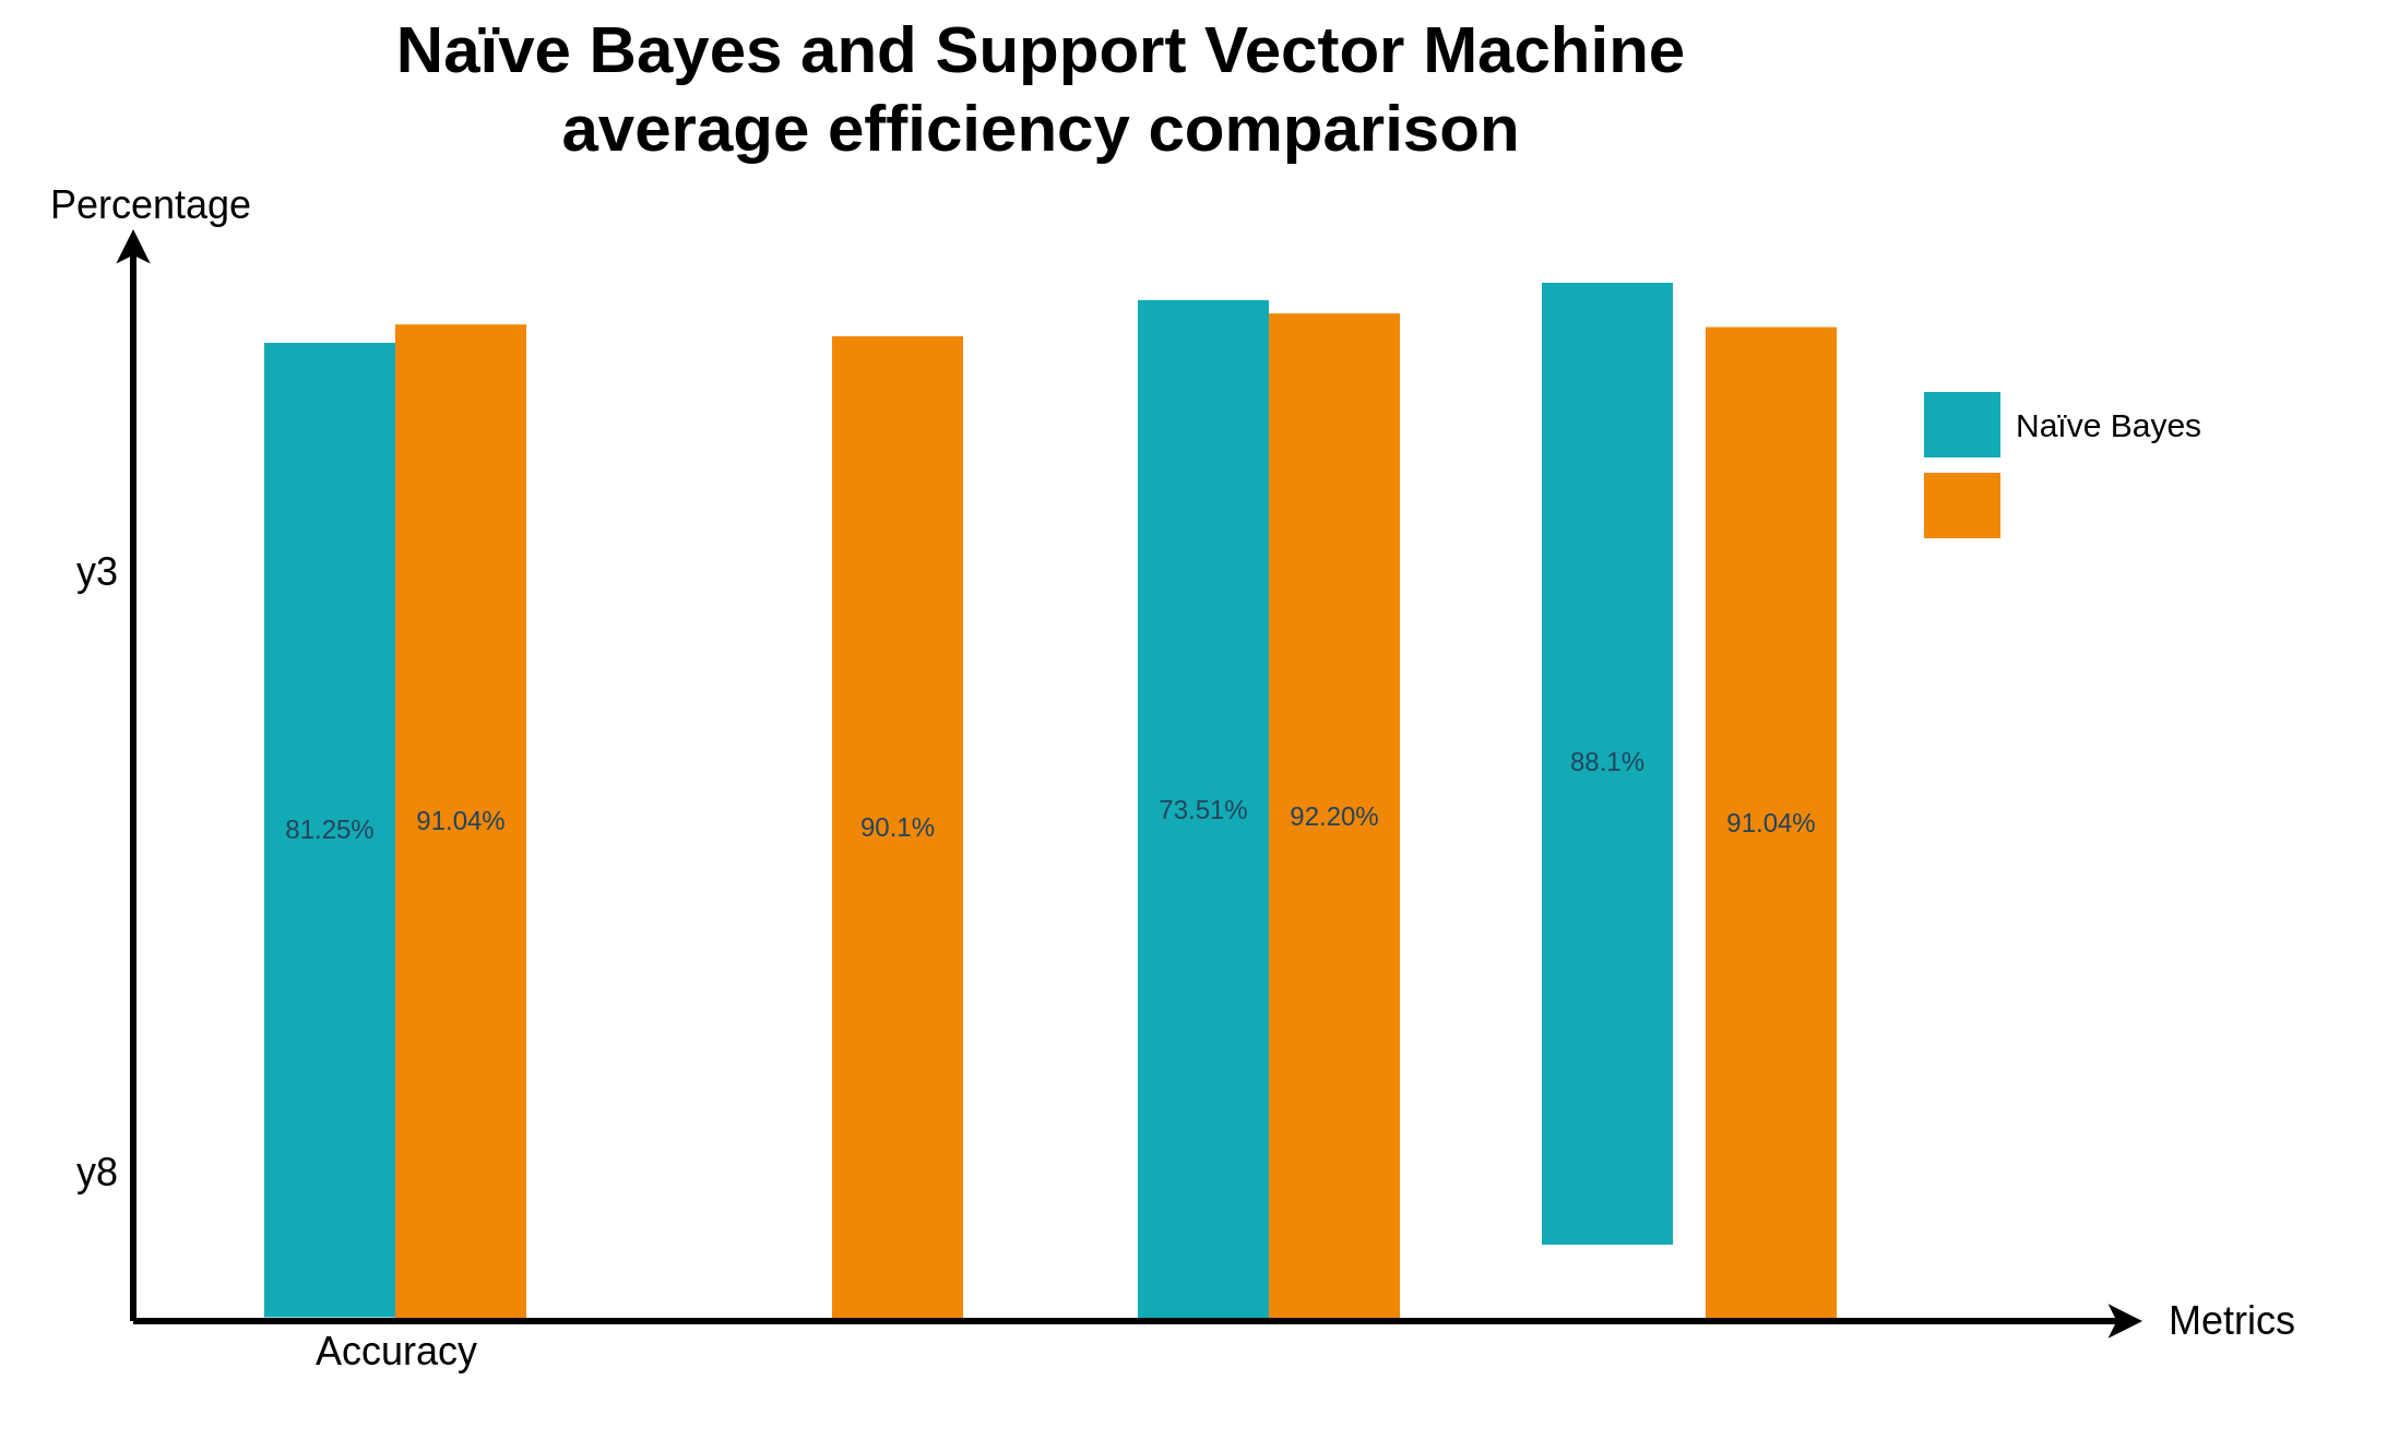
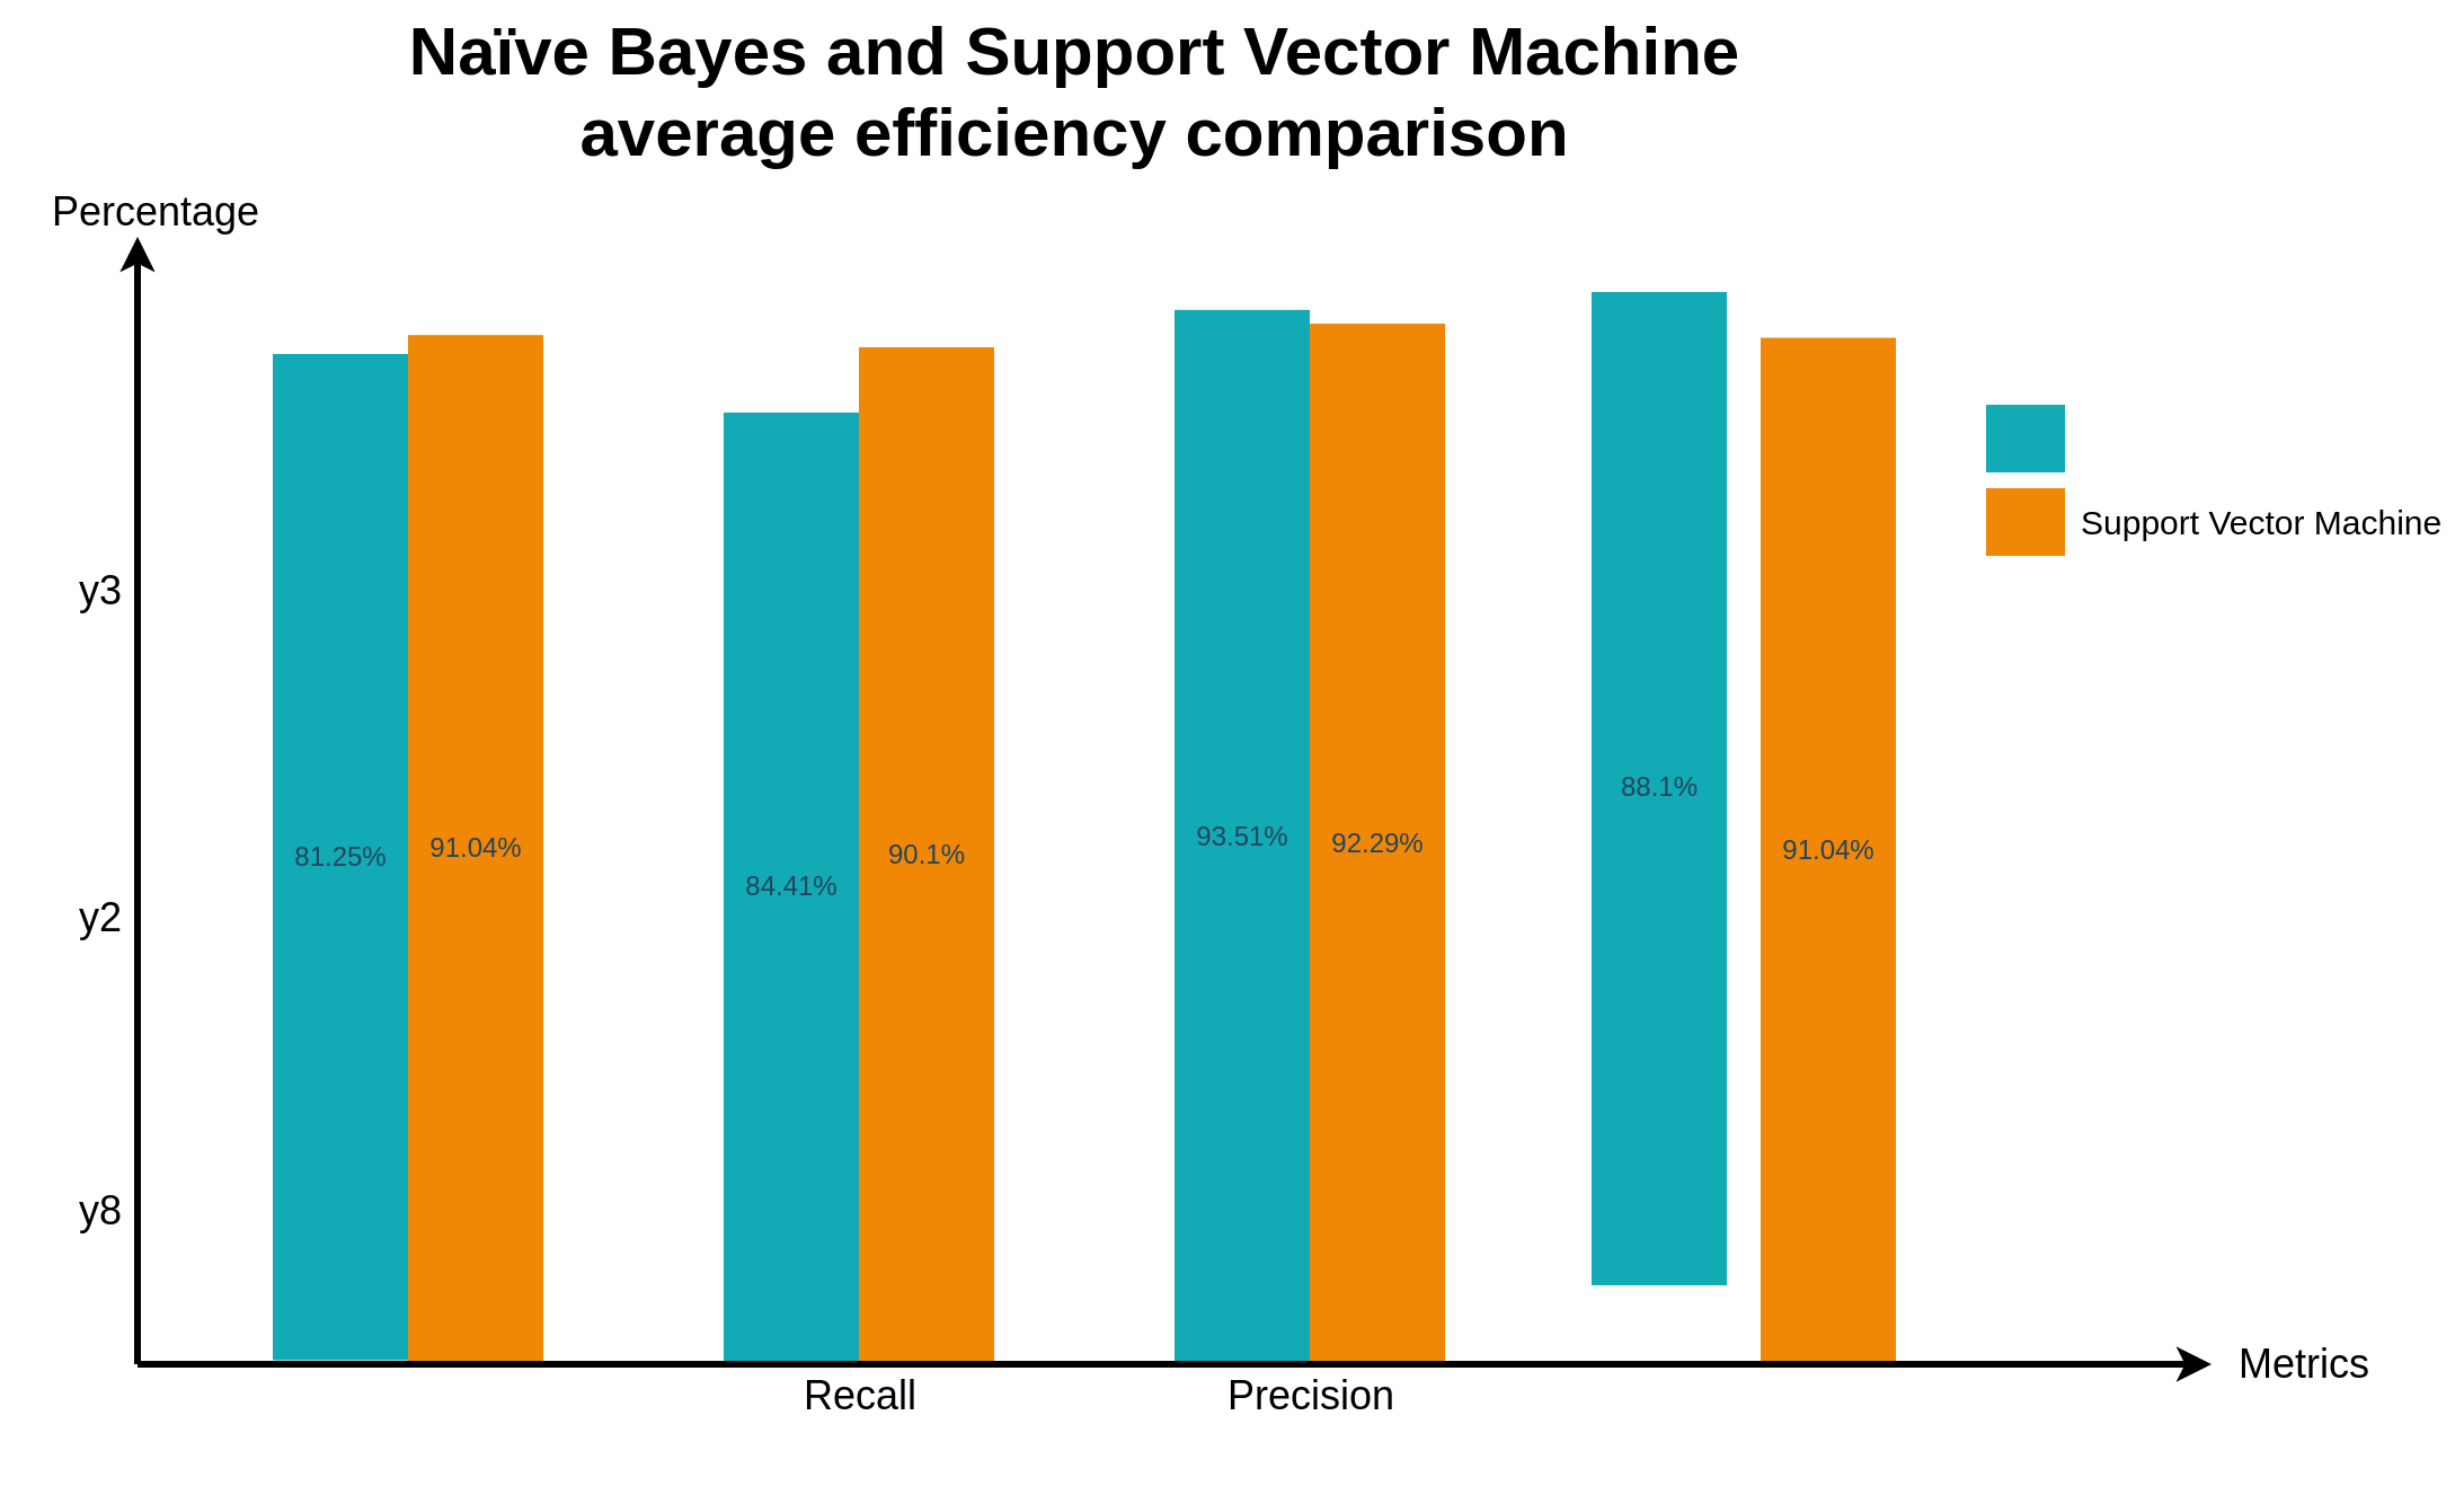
- <mxCell id="12" value="Naïve Bayes" style="text;spacingTop=-5;html=1;points=[];fontSize=15;" parent="1" vertex="1"><mxGeometry x="920.5" y="184" width="80" height="20" as="geometry" /></mxCell>
+ <mxCell id="11" value="Support Vector Machine" style="text;spacingTop=-5;html=1;points=[];fontSize=15;" parent="1" vertex="1"><mxGeometry x="920.5" y="221" width="80" height="20" as="geometry" /></mxCell>
- <mxCell id="20" value="73.51%" style="whiteSpace=wrap;fillColor=#12AAB5;gradientColor=none;gradientDirection=east;strokeColor=none;html=1;fontColor=#23445d;" vertex="1" parent="1"><mxGeometry x="520.5" y="136.93" width="60" height="467.57" as="geometry" /></mxCell>
+ <mxCell id="20" value="93.51%" style="whiteSpace=wrap;fillColor=#12AAB5;gradientColor=none;gradientDirection=east;strokeColor=none;html=1;fontColor=#23445d;" vertex="1" parent="1"><mxGeometry x="520.5" y="136.93" width="60" height="467.57" as="geometry" /></mxCell>
- <mxCell id="21" value="92.20%" style="whiteSpace=wrap;fillColor=#F08705;gradientColor=none;gradientDirection=east;strokeColor=none;html=1;fontColor=#23445d;" vertex="1" parent="1"><mxGeometry x="580.5" y="143.05" width="60" height="461.45" as="geometry" /></mxCell>
+ <mxCell id="21" value="92.29%" style="whiteSpace=wrap;fillColor=#F08705;gradientColor=none;gradientDirection=east;strokeColor=none;html=1;fontColor=#23445d;" vertex="1" parent="1"><mxGeometry x="580.5" y="143.05" width="60" height="461.45" as="geometry" /></mxCell>
+ <mxCell id="18" value="84.41%" style="whiteSpace=wrap;fillColor=#12AAB5;gradientColor=none;gradientDirection=east;strokeColor=none;html=1;fontColor=#23445d;" vertex="1" parent="1"><mxGeometry x="320.5" y="182.45" width="60" height="422.05" as="geometry" /></mxCell>
+ <mxCell id="15" value="y2" style="text;spacingTop=-5;align=center;verticalAlign=middle;fontStyle=0;html=1;fontSize=18;points=[]" parent="1" vertex="1"><mxGeometry x="28.5" y="344.5" width="30" height="130.0" as="geometry" /></mxCell>
- <mxCell id="6" value="Accuracy" style="text;spacingTop=-5;align=center;verticalAlign=middle;fontStyle=0;html=1;fontSize=18;points=[];strokeColor=none;" parent="1" vertex="1"><mxGeometry x="120.5" y="606.5" width="120" height="30" as="geometry" /></mxCell>
+ <mxCell id="7" value="Recall" style="text;spacingTop=-5;align=center;verticalAlign=middle;fontStyle=0;html=1;fontSize=18;points=[];strokeColor=none;" parent="1" vertex="1"><mxGeometry x="320.5" y="606.5" width="120" height="30" as="geometry" /></mxCell>
+ <mxCell id="8" value="Precision" style="text;spacingTop=-5;align=center;verticalAlign=middle;fontStyle=0;html=1;fontSize=18;points=[];strokeColor=none;" parent="1" vertex="1"><mxGeometry x="520.5" y="606.5" width="120" height="30" as="geometry" /></mxCell>
